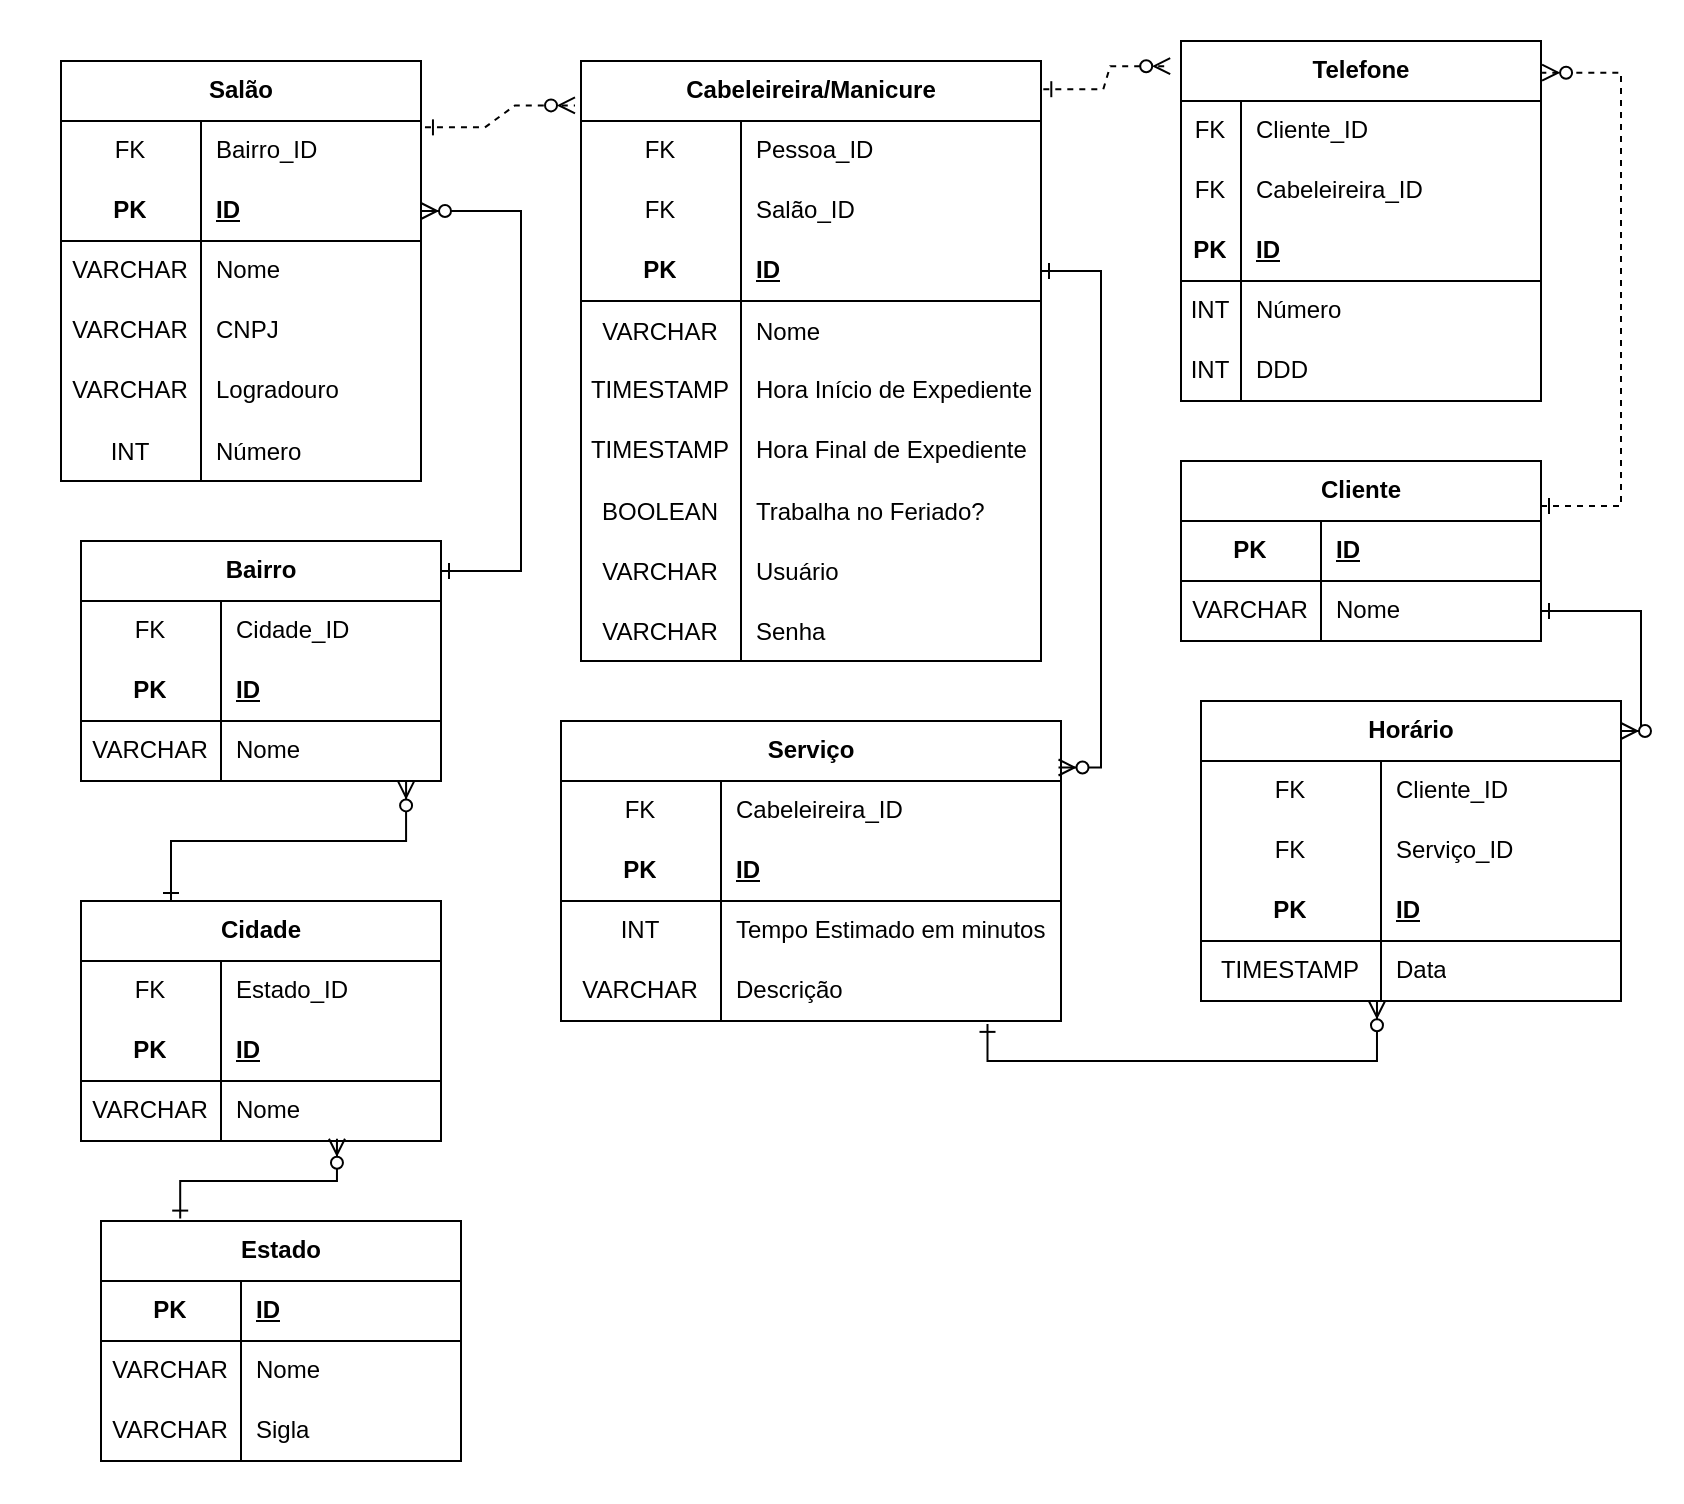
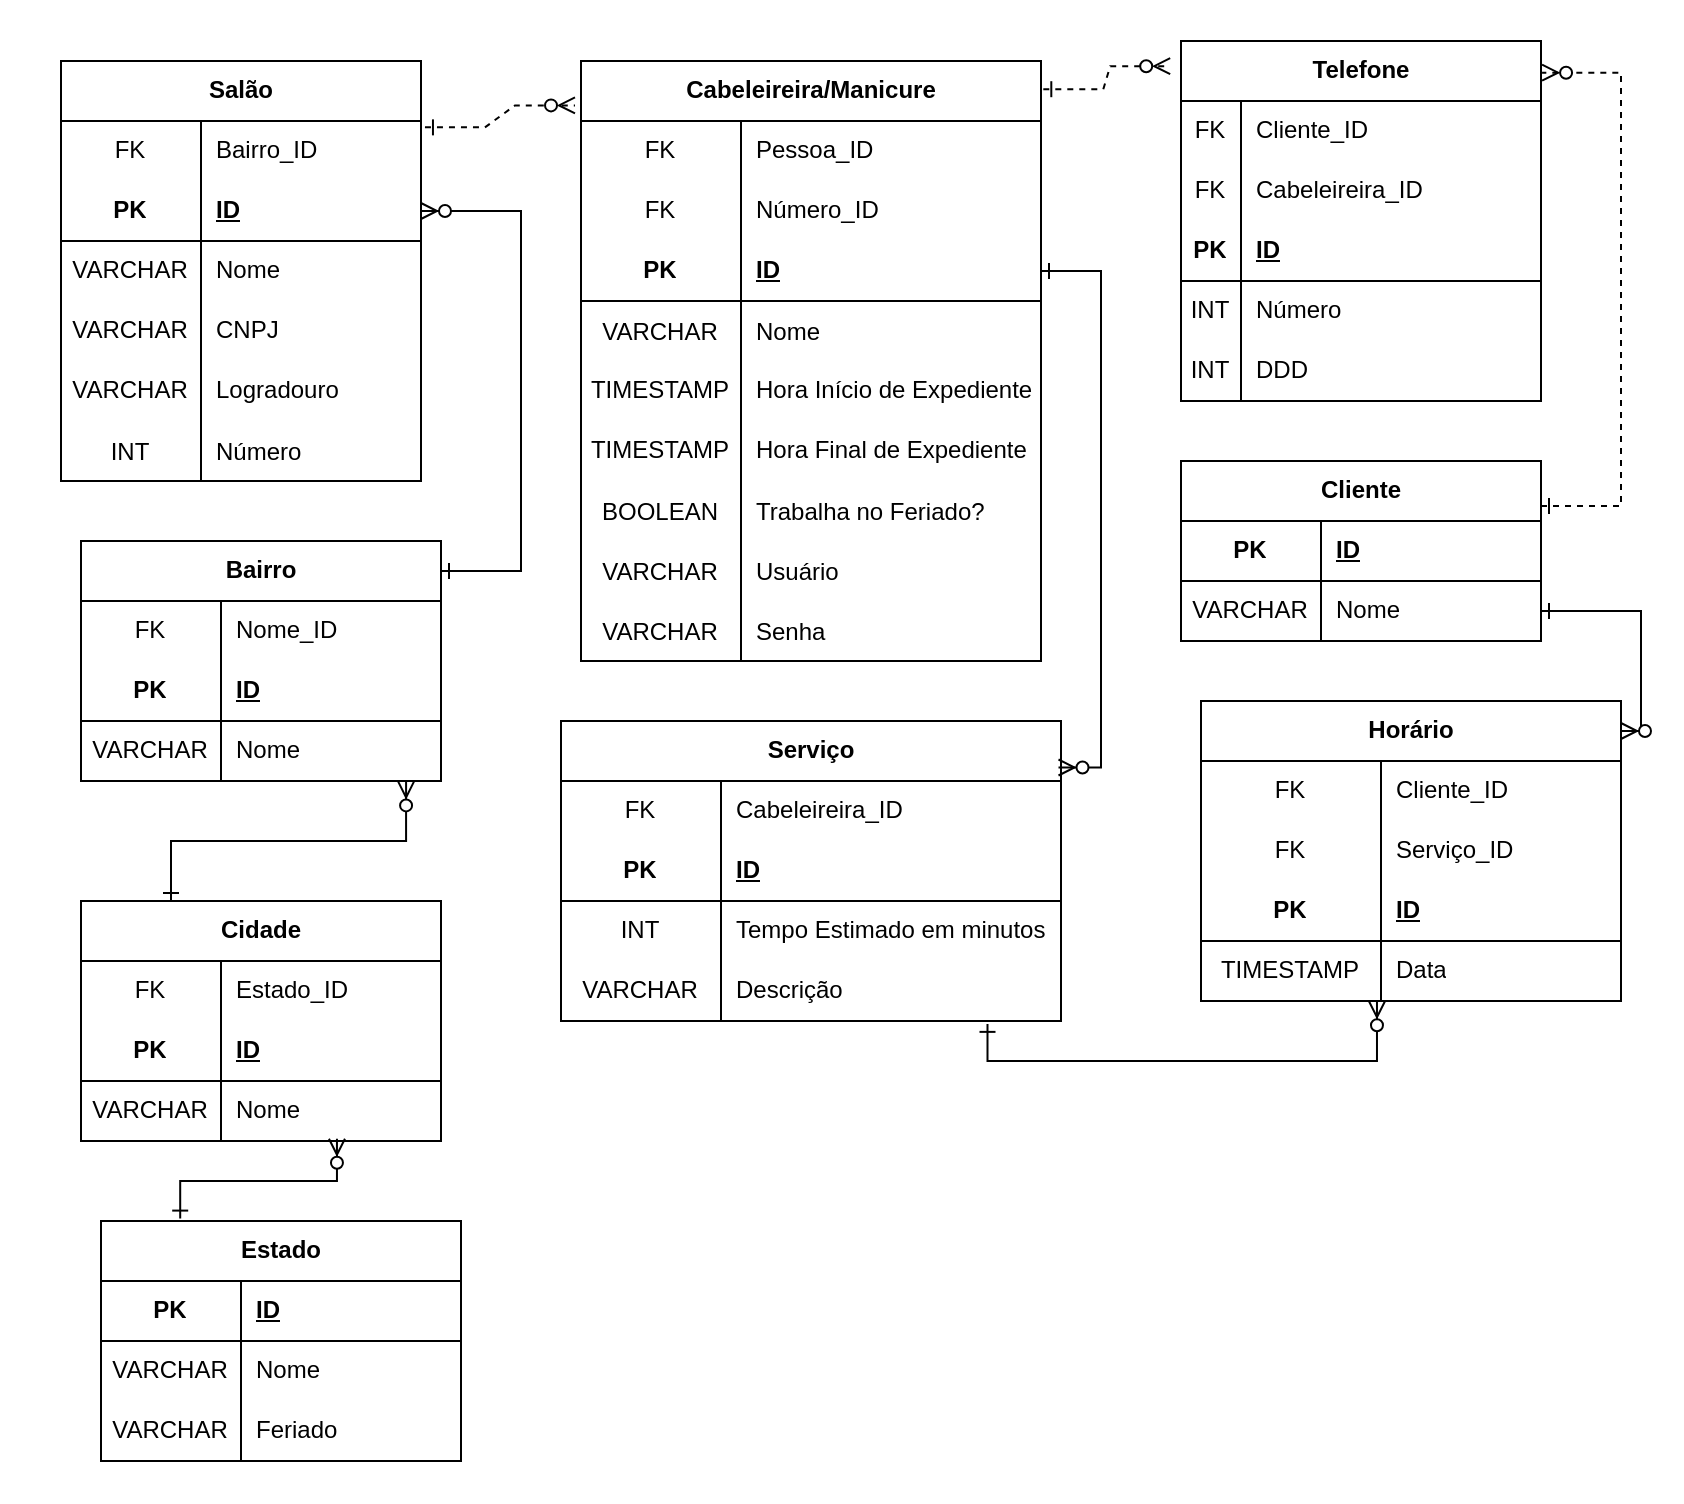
- <mxCell id="8" value="Salão_ID" style="shape=partialRectangle;connectable=0;fillColor=none;top=0;left=0;bottom=0;right=0;align=left;spacingLeft=6;fontStyle=0;overflow=hidden;whiteSpace=wrap;html=1;" vertex="1" parent="6"><mxGeometry x="80" width="150" height="30" as="geometry"><mxRectangle width="150" height="30" as="alternateBounds" /></mxGeometry></mxCell>
+ <mxCell id="8" value="Número_ID" style="shape=partialRectangle;connectable=0;fillColor=none;top=0;left=0;bottom=0;right=0;align=left;spacingLeft=6;fontStyle=0;overflow=hidden;whiteSpace=wrap;html=1;" vertex="1" parent="6"><mxGeometry x="80" width="150" height="30" as="geometry"><mxRectangle width="150" height="30" as="alternateBounds" /></mxGeometry></mxCell>
- <mxCell id="124" value="Cidade_ID" style="shape=partialRectangle;connectable=0;fillColor=none;top=0;left=0;bottom=0;right=0;align=left;spacingLeft=6;fontStyle=0;overflow=hidden;whiteSpace=wrap;html=1;" vertex="1" parent="122"><mxGeometry x="70" width="110" height="30" as="geometry"><mxRectangle width="110" height="30" as="alternateBounds" /></mxGeometry></mxCell>
+ <mxCell id="124" value="Nome_ID" style="shape=partialRectangle;connectable=0;fillColor=none;top=0;left=0;bottom=0;right=0;align=left;spacingLeft=6;fontStyle=0;overflow=hidden;whiteSpace=wrap;html=1;" vertex="1" parent="122"><mxGeometry x="70" width="110" height="30" as="geometry"><mxRectangle width="110" height="30" as="alternateBounds" /></mxGeometry></mxCell>
- <mxCell id="110" value="Sigla" style="shape=partialRectangle;connectable=0;fillColor=none;top=0;left=0;bottom=0;right=0;align=left;spacingLeft=6;overflow=hidden;whiteSpace=wrap;html=1;" vertex="1" parent="108"><mxGeometry x="70" width="110" height="30" as="geometry"><mxRectangle width="110" height="30" as="alternateBounds" /></mxGeometry></mxCell>
+ <mxCell id="110" value="Feriado" style="shape=partialRectangle;connectable=0;fillColor=none;top=0;left=0;bottom=0;right=0;align=left;spacingLeft=6;overflow=hidden;whiteSpace=wrap;html=1;" vertex="1" parent="108"><mxGeometry x="70" width="110" height="30" as="geometry"><mxRectangle width="110" height="30" as="alternateBounds" /></mxGeometry></mxCell>
